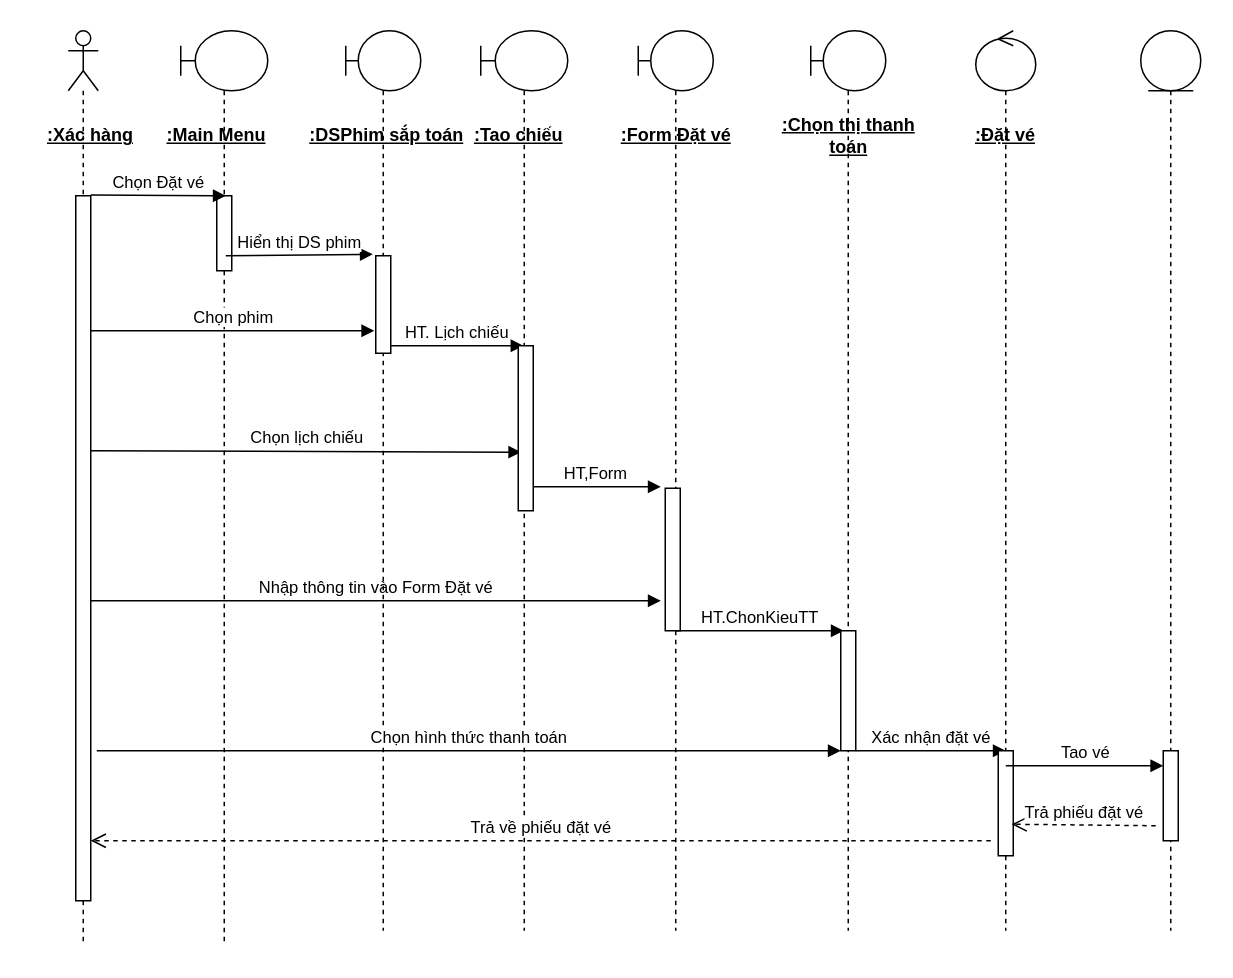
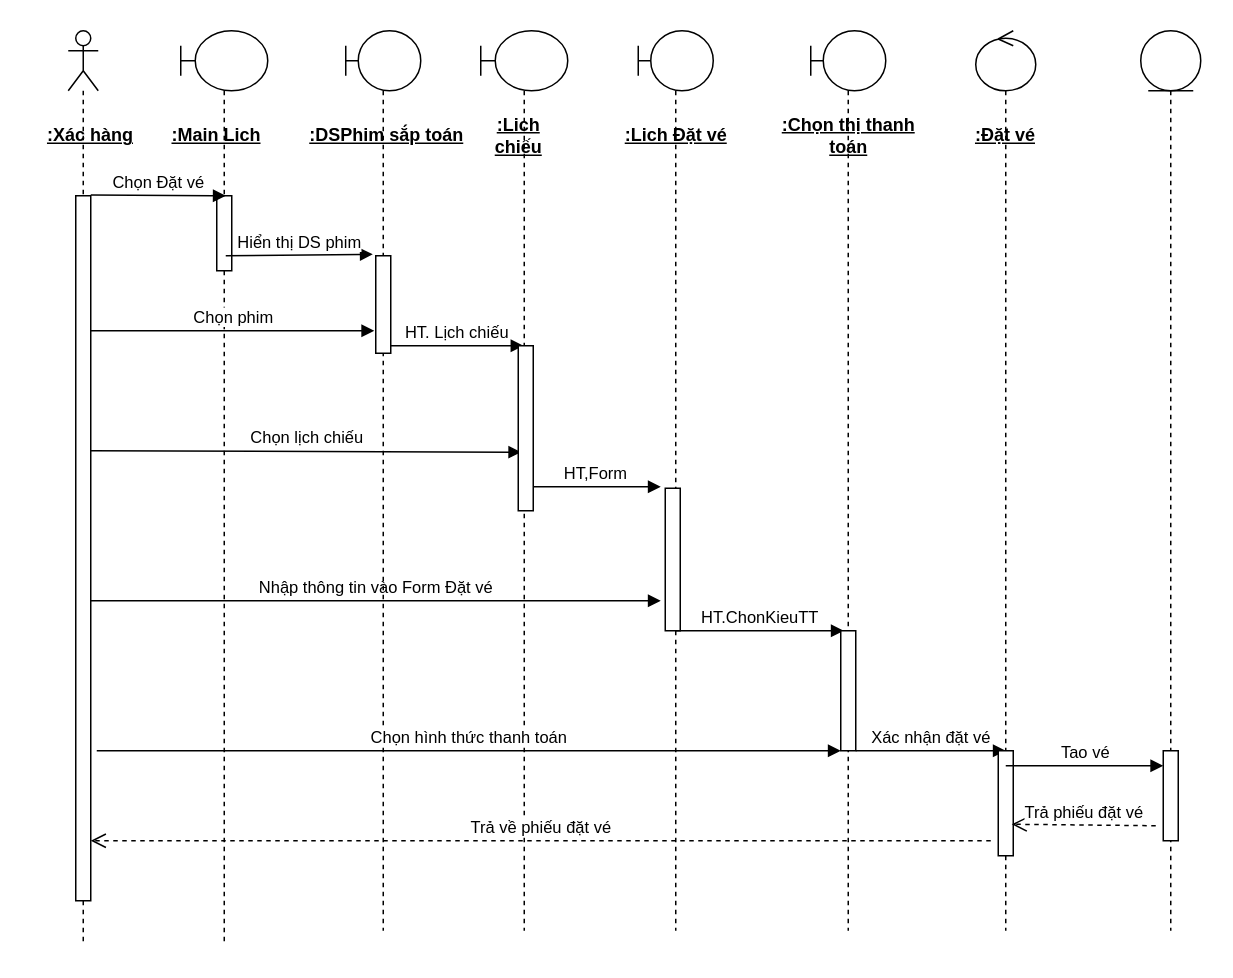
- <mxCell id="8" value="&lt;b&gt;&lt;u&gt;:Main Menu&lt;/u&gt;&lt;/b&gt;" style="text;html=1;strokeColor=none;fillColor=none;align=center;verticalAlign=middle;whiteSpace=wrap;rounded=0;" vertex="1" parent="7"><mxGeometry x="-10" y="60" width="68" height="20" as="geometry" /></mxCell>
+ <mxCell id="8" value="&lt;b&gt;&lt;u&gt;:Main Lich&lt;/u&gt;&lt;/b&gt;" style="text;html=1;strokeColor=none;fillColor=none;align=center;verticalAlign=middle;whiteSpace=wrap;rounded=0;" vertex="1" parent="7"><mxGeometry x="-10" y="60" width="68" height="20" as="geometry" /></mxCell>
- <mxCell id="16" value="&lt;b&gt;&lt;u&gt;:Tao chiếu&lt;/u&gt;&lt;/b&gt;" style="text;html=1;strokeColor=none;fillColor=none;align=center;verticalAlign=middle;whiteSpace=wrap;rounded=0;" vertex="1" parent="15"><mxGeometry x="-7.5" y="60" width="65" height="20" as="geometry" /></mxCell>
+ <mxCell id="16" value="&lt;b&gt;&lt;u&gt;:Lich chiếu&lt;/u&gt;&lt;/b&gt;" style="text;html=1;strokeColor=none;fillColor=none;align=center;verticalAlign=middle;whiteSpace=wrap;rounded=0;" vertex="1" parent="15"><mxGeometry x="-7.5" y="60" width="65" height="20" as="geometry" /></mxCell>
- <mxCell id="19" value="&lt;b&gt;&lt;u&gt;:Form Đặt vé&lt;/u&gt;&lt;/b&gt;" style="text;html=1;strokeColor=none;fillColor=none;align=center;verticalAlign=middle;whiteSpace=wrap;rounded=0;" vertex="1" parent="18"><mxGeometry x="-17.5" y="60" width="85" height="20" as="geometry" /></mxCell>
+ <mxCell id="19" value="&lt;b&gt;&lt;u&gt;:Lich Đặt vé&lt;/u&gt;&lt;/b&gt;" style="text;html=1;strokeColor=none;fillColor=none;align=center;verticalAlign=middle;whiteSpace=wrap;rounded=0;" vertex="1" parent="18"><mxGeometry x="-17.5" y="60" width="85" height="20" as="geometry" /></mxCell>
